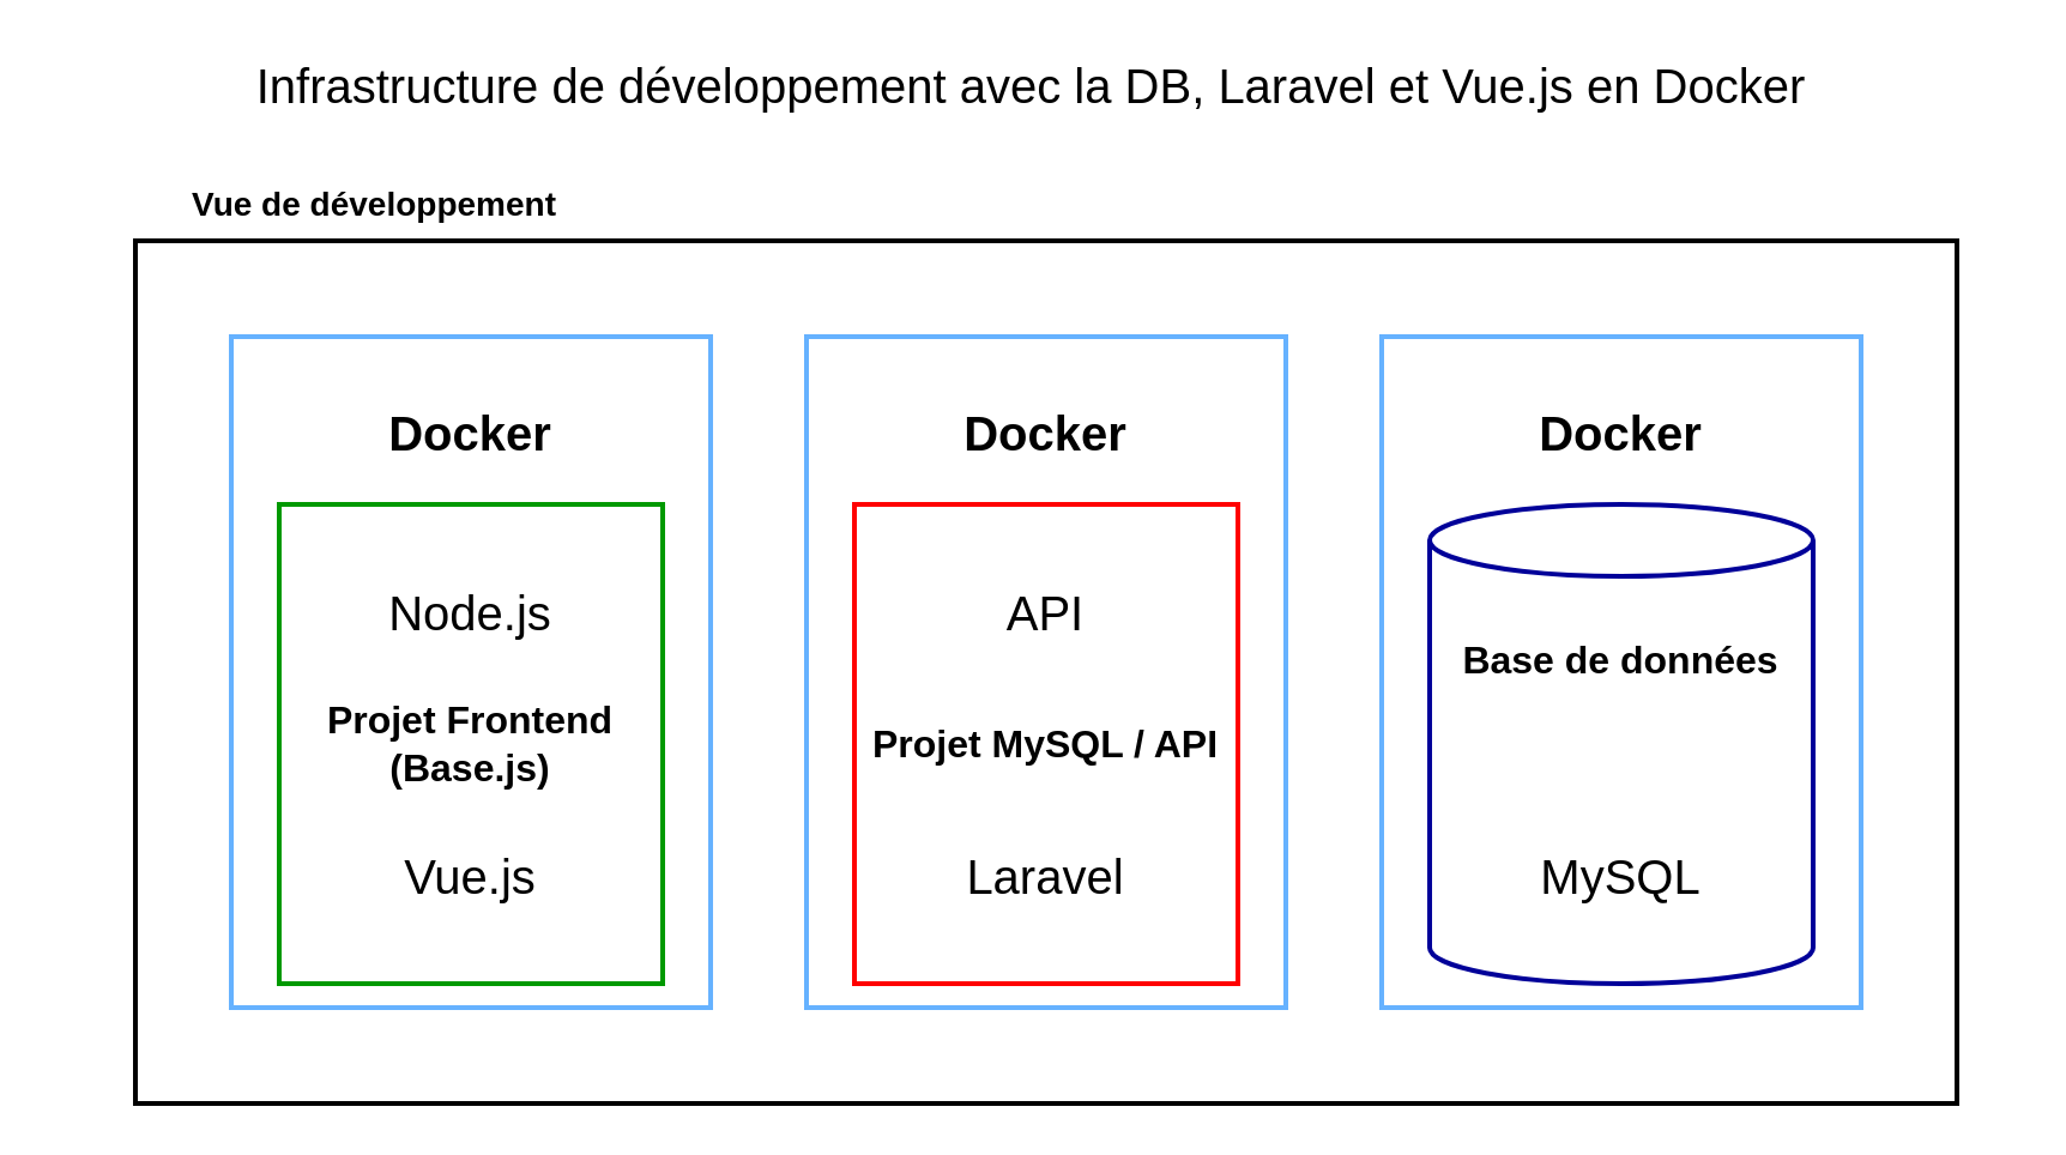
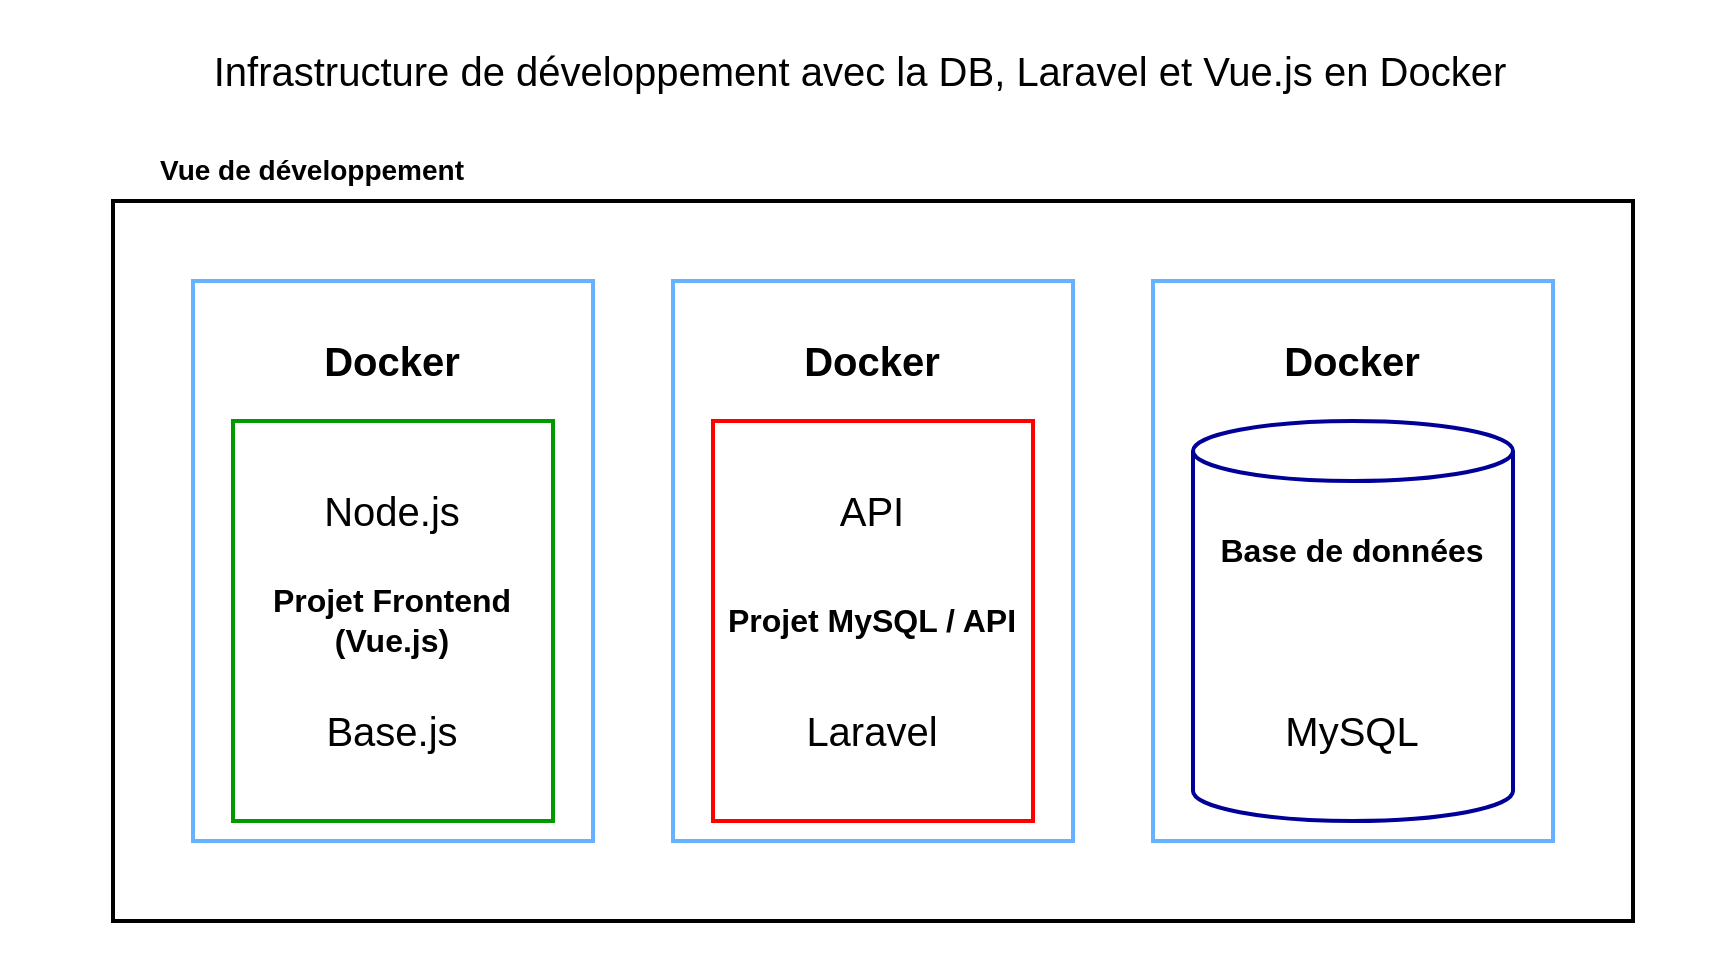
- <mxCell id="5" value="&lt;span style=&quot;font-size: 16px;&quot;&gt;Projet Frontend (Base.js)&lt;/span&gt;" style="rounded=0;whiteSpace=wrap;html=1;strokeWidth=2;fillColor=none;fontSize=16;strokeColor=#009900;fontStyle=1" parent="1" vertex="1"><mxGeometry x="116" y="210" width="160" height="200" as="geometry" /></mxCell>
+ <mxCell id="5" value="&lt;span style=&quot;font-size: 16px;&quot;&gt;Projet Frontend (Vue.js)&lt;/span&gt;" style="rounded=0;whiteSpace=wrap;html=1;strokeWidth=2;fillColor=none;fontSize=16;strokeColor=#009900;fontStyle=1" parent="1" vertex="1"><mxGeometry x="116" y="210" width="160" height="200" as="geometry" /></mxCell>
- <mxCell id="14" value="Vue.js" style="text;html=1;strokeColor=none;fillColor=none;align=center;verticalAlign=middle;whiteSpace=wrap;rounded=0;fontSize=20;" vertex="1" parent="1"><mxGeometry x="96" y="350" width="200" height="30" as="geometry" /></mxCell>
+ <mxCell id="14" value="Base.js" style="text;html=1;strokeColor=none;fillColor=none;align=center;verticalAlign=middle;whiteSpace=wrap;rounded=0;fontSize=20;" vertex="1" parent="1"><mxGeometry x="96" y="350" width="200" height="30" as="geometry" /></mxCell>
